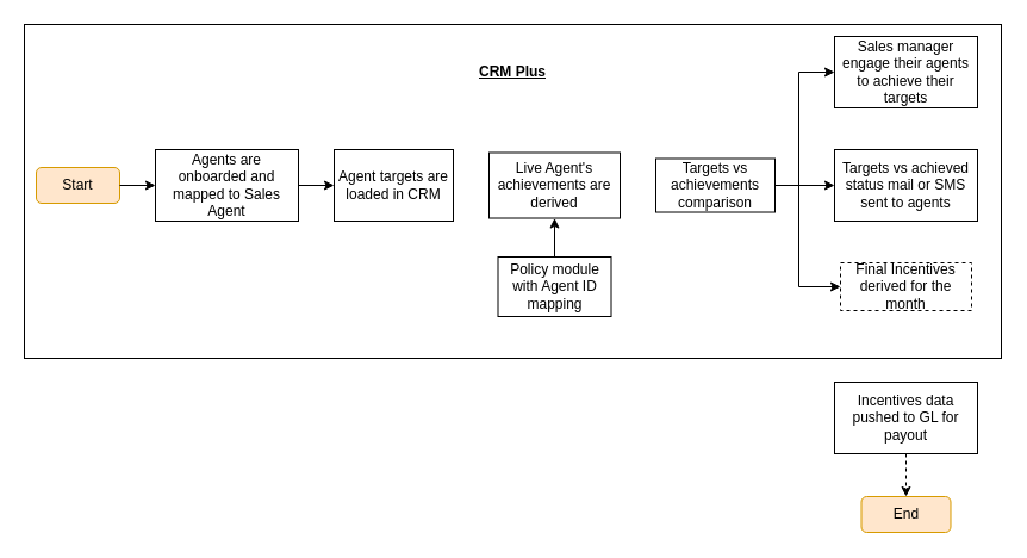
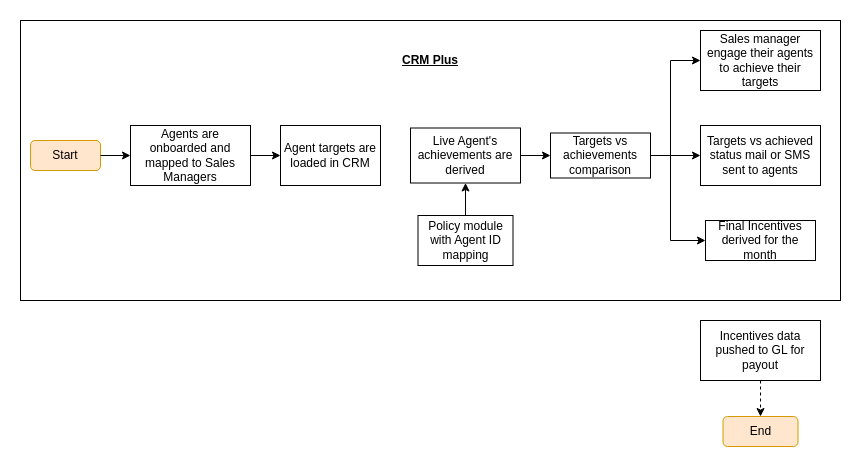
- <mxCell id="4" value="Agents are onboarded and mapped to Sales Agent" style="rounded=0;whiteSpace=wrap;html=1;" vertex="1" parent="1"><mxGeometry x="130" y="125" width="120" height="60" as="geometry" /></mxCell>
+ <mxCell id="4" value="Agents are onboarded and mapped to Sales Managers" style="rounded=0;whiteSpace=wrap;html=1;" vertex="1" parent="1"><mxGeometry x="130" y="125" width="120" height="60" as="geometry" /></mxCell>
+ <mxCell id="15" value="" style="endArrow=classic;html=1;rounded=0;exitX=1;exitY=0.5;exitDx=0;exitDy=0;entryX=0;entryY=0.5;entryDx=0;entryDy=0;" edge="1" parent="1" source="6" target="8"><mxGeometry width="50" height="50" relative="1" as="geometry"><mxPoint x="400" y="230" as="sourcePoint" /><mxPoint x="450" y="180" as="targetPoint" /></mxGeometry></mxCell>
- <mxCell id="11" value="Final Incentives derived for the month" style="rounded=0;whiteSpace=wrap;html=1;dashed=1;" vertex="1" parent="1"><mxGeometry x="705" y="220" width="110" height="40" as="geometry" /></mxCell>
+ <mxCell id="11" value="Final Incentives derived for the month" style="rounded=0;whiteSpace=wrap;html=1;" vertex="1" parent="1"><mxGeometry x="705" y="220" width="110" height="40" as="geometry" /></mxCell>
